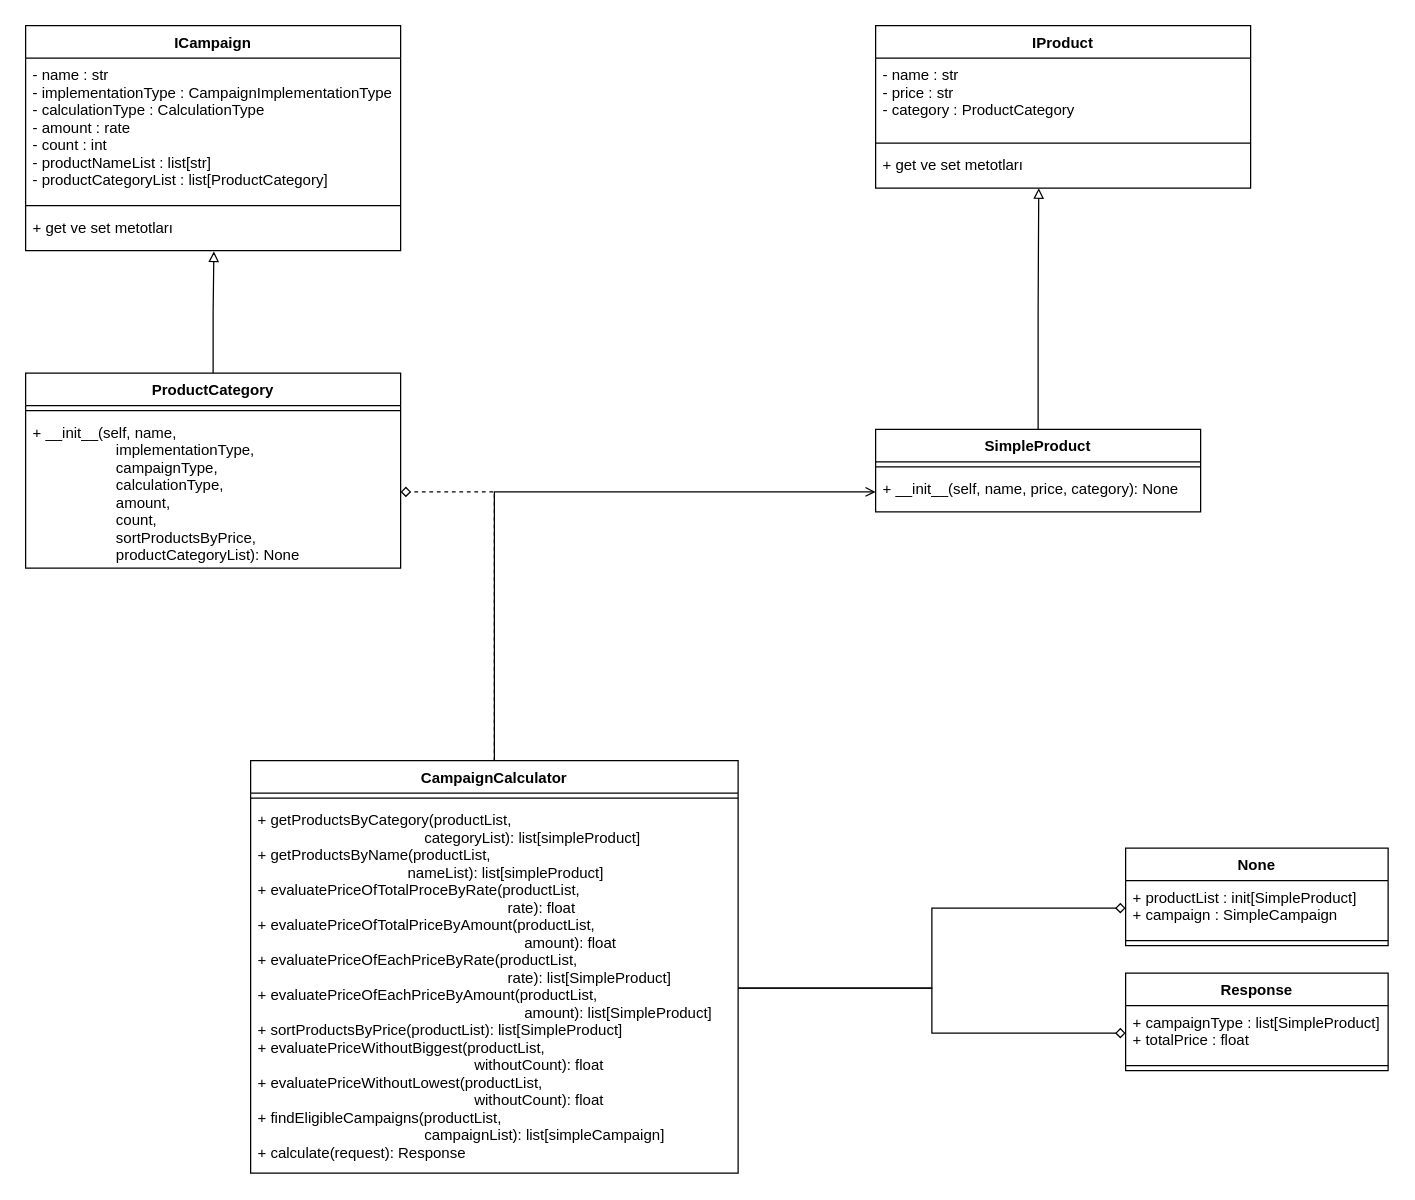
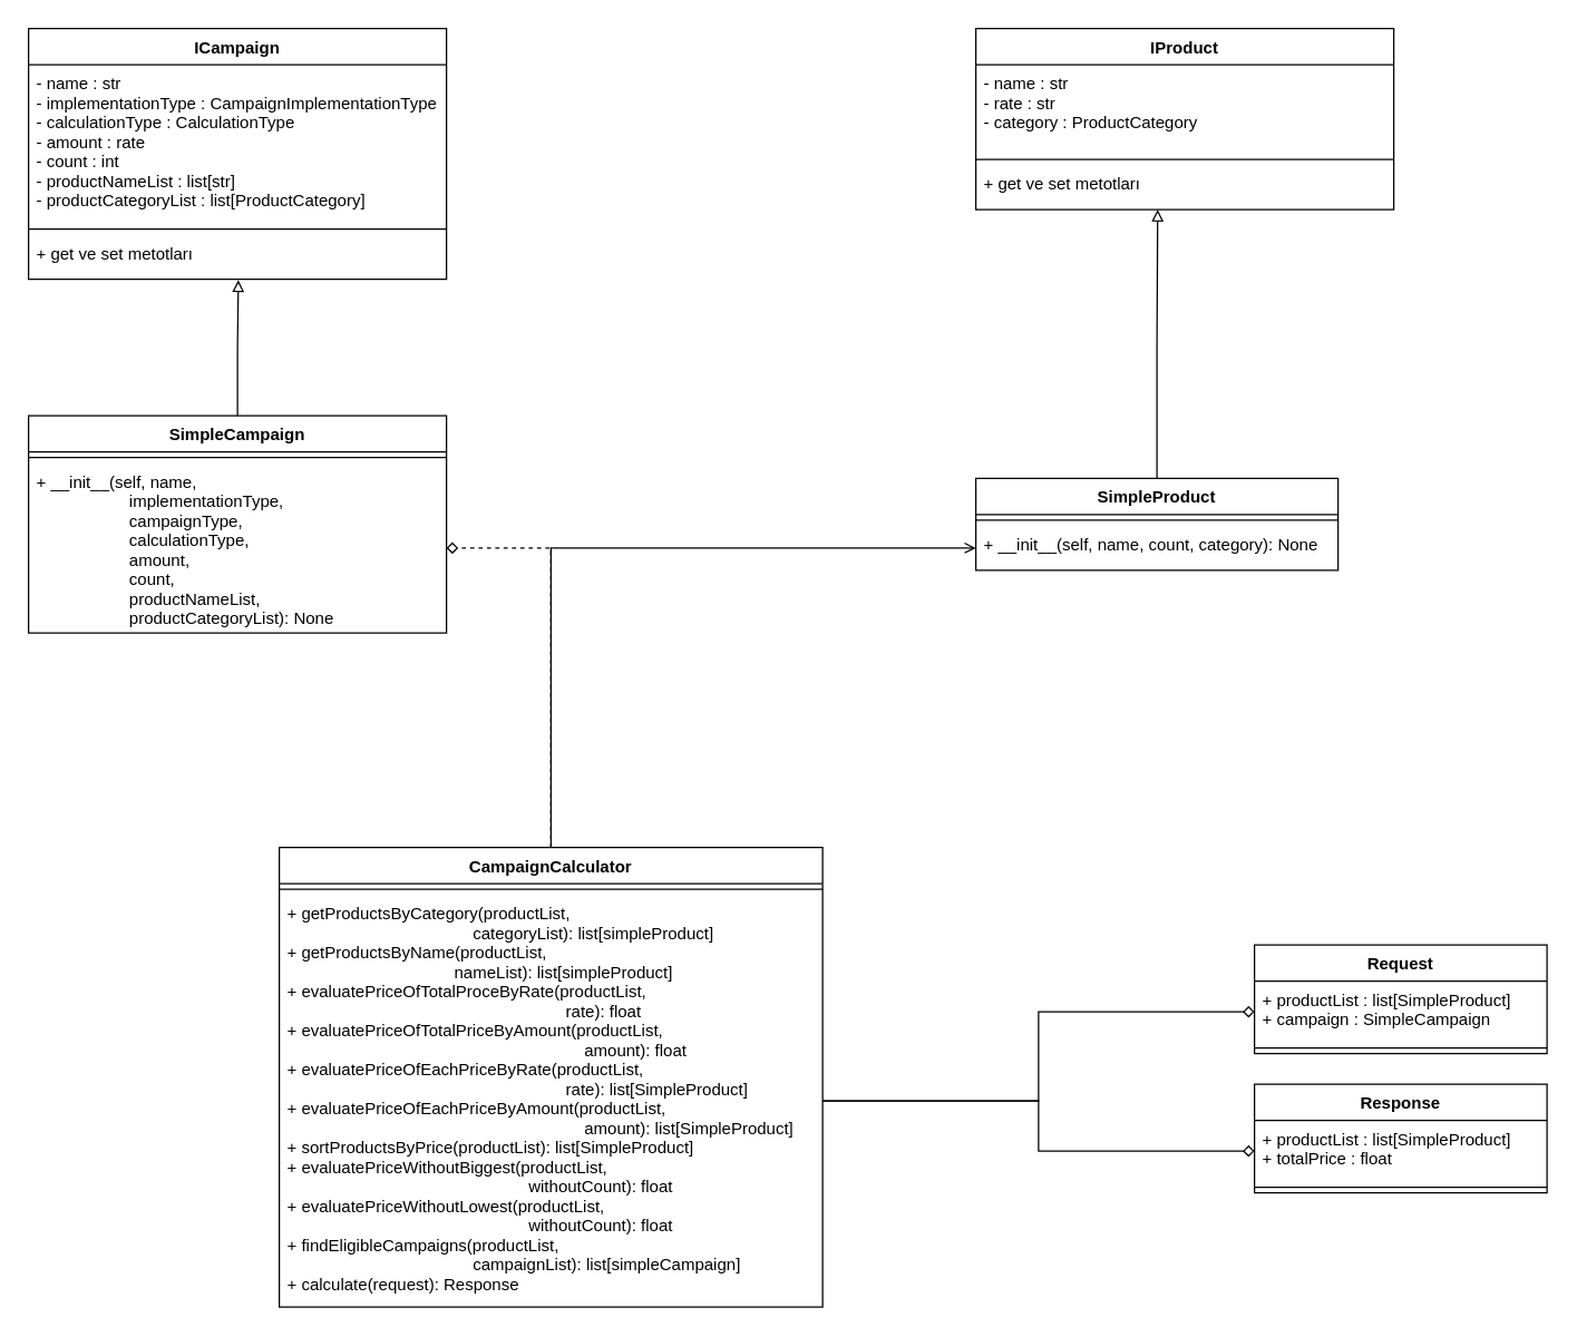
- <mxCell id="26" value="- name : str&#10;- price : str&#10;- category : ProductCategory" style="text;strokeColor=none;fillColor=none;align=left;verticalAlign=top;spacingLeft=4;spacingRight=4;overflow=hidden;rotatable=0;points=[[0,0.5],[1,0.5]];portConstraint=eastwest;" vertex="1" parent="25"><mxGeometry y="26" width="300" height="64" as="geometry" /></mxCell>
+ <mxCell id="26" value="- name : str&#10;- rate : str&#10;- category : ProductCategory" style="text;strokeColor=none;fillColor=none;align=left;verticalAlign=top;spacingLeft=4;spacingRight=4;overflow=hidden;rotatable=0;points=[[0,0.5],[1,0.5]];portConstraint=eastwest;" vertex="1" parent="25"><mxGeometry y="26" width="300" height="64" as="geometry" /></mxCell>
- <mxCell id="7" value="ProductCategory" style="swimlane;fontStyle=1;align=center;verticalAlign=top;childLayout=stackLayout;horizontal=1;startSize=26;horizontalStack=0;resizeParent=1;resizeParentMax=0;resizeLast=0;collapsible=1;marginBottom=0;" vertex="1" parent="1"><mxGeometry x="20" y="298" width="300" height="156" as="geometry" /></mxCell>
+ <mxCell id="7" value="SimpleCampaign" style="swimlane;fontStyle=1;align=center;verticalAlign=top;childLayout=stackLayout;horizontal=1;startSize=26;horizontalStack=0;resizeParent=1;resizeParentMax=0;resizeLast=0;collapsible=1;marginBottom=0;" vertex="1" parent="1"><mxGeometry x="20" y="298" width="300" height="156" as="geometry" /></mxCell>
- <mxCell id="9" value="+ __init__(self, name, &#10;                    implementationType, &#10;                    campaignType, &#10;                    calculationType, &#10;                    amount, &#10;                    count, &#10;                    sortProductsByPrice, &#10;                    productCategoryList): None" style="text;strokeColor=none;fillColor=none;align=left;verticalAlign=top;spacingLeft=4;spacingRight=4;overflow=hidden;rotatable=0;points=[[0,0.5],[1,0.5]];portConstraint=eastwest;" vertex="1" parent="7"><mxGeometry y="34" width="300" height="122" as="geometry" /></mxCell>
+ <mxCell id="9" value="+ __init__(self, name, &#10;                    implementationType, &#10;                    campaignType, &#10;                    calculationType, &#10;                    amount, &#10;                    count, &#10;                    productNameList, &#10;                    productCategoryList): None" style="text;strokeColor=none;fillColor=none;align=left;verticalAlign=top;spacingLeft=4;spacingRight=4;overflow=hidden;rotatable=0;points=[[0,0.5],[1,0.5]];portConstraint=eastwest;" vertex="1" parent="7"><mxGeometry y="34" width="300" height="122" as="geometry" /></mxCell>
- <mxCell id="5" value="+ __init__(self, name, price, category): None" style="text;strokeColor=none;fillColor=none;align=left;verticalAlign=top;spacingLeft=4;spacingRight=4;overflow=hidden;rotatable=0;points=[[0,0.5],[1,0.5]];portConstraint=eastwest;" vertex="1" parent="3"><mxGeometry y="34" width="260" height="32" as="geometry" /></mxCell>
+ <mxCell id="5" value="+ __init__(self, name, count, category): None" style="text;strokeColor=none;fillColor=none;align=left;verticalAlign=top;spacingLeft=4;spacingRight=4;overflow=hidden;rotatable=0;points=[[0,0.5],[1,0.5]];portConstraint=eastwest;" vertex="1" parent="3"><mxGeometry y="34" width="260" height="32" as="geometry" /></mxCell>
- <mxCell id="15" value="None" style="swimlane;fontStyle=1;align=center;verticalAlign=top;childLayout=stackLayout;horizontal=1;startSize=26;horizontalStack=0;resizeParent=1;resizeParentMax=0;resizeLast=0;collapsible=1;marginBottom=0;" vertex="1" parent="1"><mxGeometry x="900" y="678" width="210" height="78" as="geometry" /></mxCell>
+ <mxCell id="15" value="Request" style="swimlane;fontStyle=1;align=center;verticalAlign=top;childLayout=stackLayout;horizontal=1;startSize=26;horizontalStack=0;resizeParent=1;resizeParentMax=0;resizeLast=0;collapsible=1;marginBottom=0;" vertex="1" parent="1"><mxGeometry x="900" y="678" width="210" height="78" as="geometry" /></mxCell>
- <mxCell id="16" value="+ productList : init[SimpleProduct]&#10;+ campaign : SimpleCampaign" style="text;strokeColor=none;fillColor=none;align=left;verticalAlign=top;spacingLeft=4;spacingRight=4;overflow=hidden;rotatable=0;points=[[0,0.5],[1,0.5]];portConstraint=eastwest;" vertex="1" parent="15"><mxGeometry y="26" width="210" height="44" as="geometry" /></mxCell>
+ <mxCell id="16" value="+ productList : list[SimpleProduct]&#10;+ campaign : SimpleCampaign" style="text;strokeColor=none;fillColor=none;align=left;verticalAlign=top;spacingLeft=4;spacingRight=4;overflow=hidden;rotatable=0;points=[[0,0.5],[1,0.5]];portConstraint=eastwest;" vertex="1" parent="15"><mxGeometry y="26" width="210" height="44" as="geometry" /></mxCell>
- <mxCell id="19" value="+ campaignType : list[SimpleProduct]&#10;+ totalPrice : float" style="text;strokeColor=none;fillColor=none;align=left;verticalAlign=top;spacingLeft=4;spacingRight=4;overflow=hidden;rotatable=0;points=[[0,0.5],[1,0.5]];portConstraint=eastwest;" vertex="1" parent="18"><mxGeometry y="26" width="210" height="44" as="geometry" /></mxCell>
+ <mxCell id="19" value="+ productList : list[SimpleProduct]&#10;+ totalPrice : float" style="text;strokeColor=none;fillColor=none;align=left;verticalAlign=top;spacingLeft=4;spacingRight=4;overflow=hidden;rotatable=0;points=[[0,0.5],[1,0.5]];portConstraint=eastwest;" vertex="1" parent="18"><mxGeometry y="26" width="210" height="44" as="geometry" /></mxCell>
